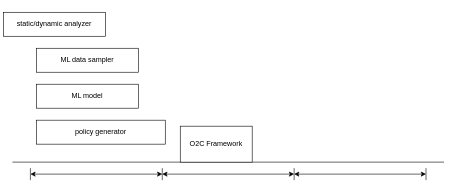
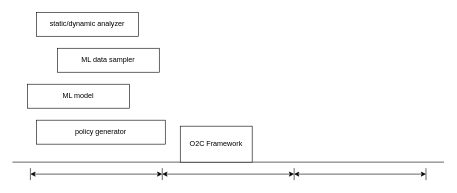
- <mxCell id="10" value="static/dynamic analyzer" style="rounded=0;whiteSpace=wrap;html=1;" vertex="1" parent="1"><mxGeometry x="5" y="20" width="170" height="40" as="geometry" /></mxCell>
+ <mxCell id="10" value="static/dynamic analyzer" style="rounded=0;whiteSpace=wrap;html=1;" vertex="1" parent="1"><mxGeometry x="60" y="20" width="170" height="40" as="geometry" /></mxCell>
- <mxCell id="11" value="ML data sampler" style="rounded=0;whiteSpace=wrap;html=1;" vertex="1" parent="1"><mxGeometry x="60" y="80" width="170" height="40" as="geometry" /></mxCell>
+ <mxCell id="11" value="ML data sampler" style="rounded=0;whiteSpace=wrap;html=1;" vertex="1" parent="1"><mxGeometry x="95" y="80" width="170" height="40" as="geometry" /></mxCell>
- <mxCell id="12" value="ML model" style="rounded=0;whiteSpace=wrap;html=1;" vertex="1" parent="1"><mxGeometry x="60" y="140" width="170" height="40" as="geometry" /></mxCell>
+ <mxCell id="12" value="ML model" style="rounded=0;whiteSpace=wrap;html=1;" vertex="1" parent="1"><mxGeometry x="45" y="140" width="170" height="40" as="geometry" /></mxCell>
